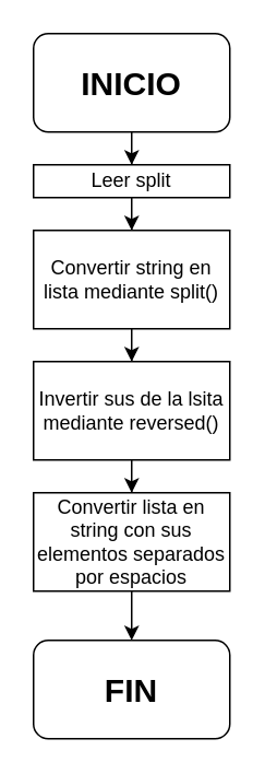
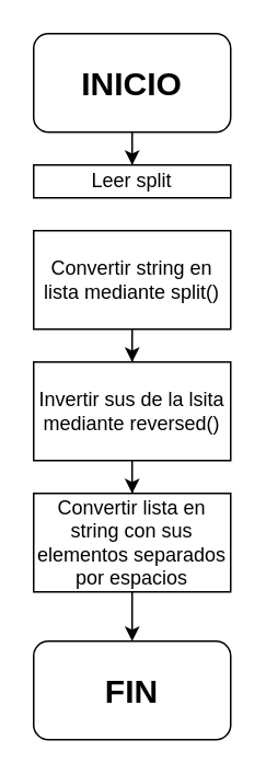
- <mxCell id="5" style="edgeStyle=orthogonalEdgeStyle;rounded=0;orthogonalLoop=1;jettySize=auto;html=1;entryX=0.5;entryY=0;entryDx=0;entryDy=0;" edge="1" parent="1" source="6" target="8"><mxGeometry relative="1" as="geometry" /></mxCell>
